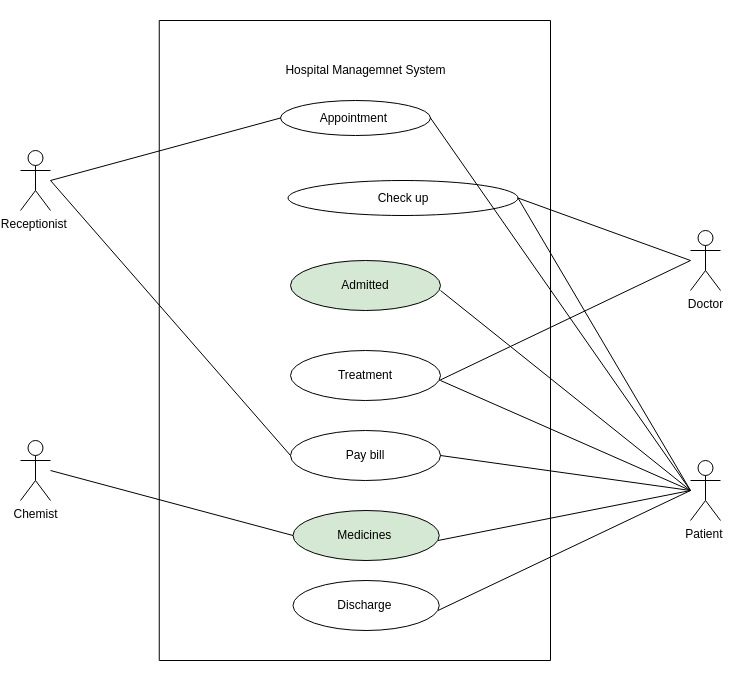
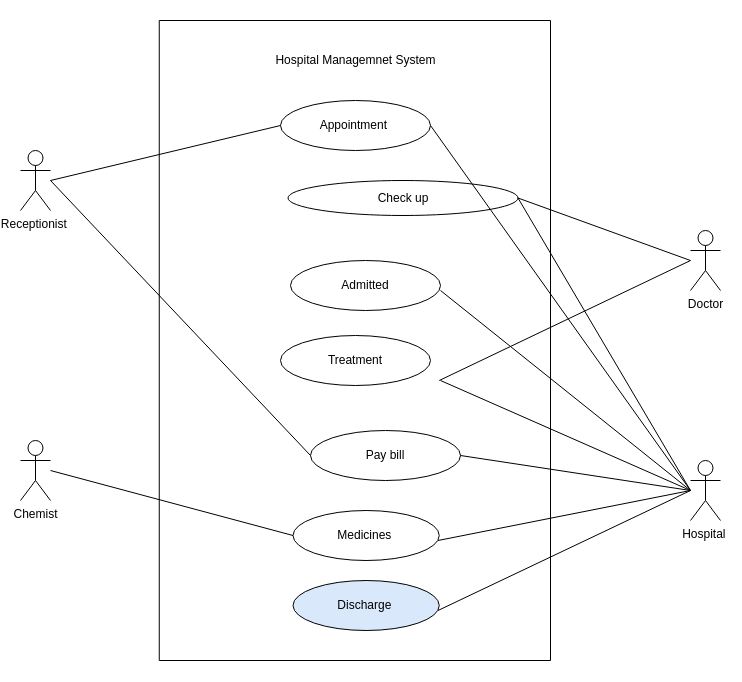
- <mxCell id="5" value="Hospital Managemnet System&lt;br&gt;" style="text;html=1;strokeColor=none;fillColor=none;align=center;verticalAlign=middle;whiteSpace=wrap;rounded=0;" vertex="1" parent="1"><mxGeometry x="282.5" y="50" width="165" height="40" as="geometry" /></mxCell>
+ <mxCell id="5" value="Hospital Managemnet System&lt;br&gt;" style="text;html=1;strokeColor=none;fillColor=none;align=center;verticalAlign=middle;whiteSpace=wrap;rounded=0;" vertex="1" parent="1"><mxGeometry x="272.5" y="40" width="165" height="40" as="geometry" /></mxCell>
- <mxCell id="6" value="Appointment&amp;nbsp;" style="ellipse;whiteSpace=wrap;html=1;" vertex="1" parent="1"><mxGeometry x="280" y="100" width="150" height="35" as="geometry" /></mxCell>
+ <mxCell id="6" value="Appointment&amp;nbsp;" style="ellipse;whiteSpace=wrap;html=1;" vertex="1" parent="1"><mxGeometry x="280" y="100" width="150" height="50" as="geometry" /></mxCell>
- <mxCell id="8" value="Admitted" style="ellipse;whiteSpace=wrap;html=1;fillColor=#d5e8d4;" vertex="1" parent="1"><mxGeometry x="290" y="260" width="150" height="50" as="geometry" /></mxCell>
+ <mxCell id="8" value="Admitted" style="ellipse;whiteSpace=wrap;html=1;" vertex="1" parent="1"><mxGeometry x="290" y="260" width="150" height="50" as="geometry" /></mxCell>
- <mxCell id="9" value="Treatment" style="ellipse;whiteSpace=wrap;html=1;" vertex="1" parent="1"><mxGeometry x="290" y="350" width="150" height="50" as="geometry" /></mxCell>
+ <mxCell id="9" value="Treatment" style="ellipse;whiteSpace=wrap;html=1;" vertex="1" parent="1"><mxGeometry x="280" y="335" width="150" height="50" as="geometry" /></mxCell>
- <mxCell id="11" value="Pay bill" style="ellipse;whiteSpace=wrap;html=1;" vertex="1" parent="10"><mxGeometry x="131.25" y="410" width="150" height="50" as="geometry" /></mxCell>
+ <mxCell id="11" value="Pay bill" style="ellipse;whiteSpace=wrap;html=1;" vertex="1" parent="10"><mxGeometry x="151.25" y="410" width="150" height="50" as="geometry" /></mxCell>
- <mxCell id="4" value="Patient&amp;nbsp;" style="shape=umlActor;verticalLabelPosition=bottom;verticalAlign=top;html=1;outlineConnect=0;" vertex="1" parent="1"><mxGeometry x="690" y="460" width="30" height="60" as="geometry" /></mxCell>
+ <mxCell id="4" value="Hospital&amp;nbsp;" style="shape=umlActor;verticalLabelPosition=bottom;verticalAlign=top;html=1;outlineConnect=0;" vertex="1" parent="1"><mxGeometry x="690" y="460" width="30" height="60" as="geometry" /></mxCell>
- <mxCell id="12" value="Medicines&amp;nbsp;" style="ellipse;whiteSpace=wrap;html=1;fillColor=#d5e8d4;" vertex="1" parent="10"><mxGeometry x="133.75" y="490" width="146.25" height="50" as="geometry" /></mxCell>
+ <mxCell id="12" value="Medicines&amp;nbsp;" style="ellipse;whiteSpace=wrap;html=1;" vertex="1" parent="10"><mxGeometry x="133.75" y="490" width="146.25" height="50" as="geometry" /></mxCell>
- <mxCell id="13" value="Discharge&amp;nbsp;" style="ellipse;whiteSpace=wrap;html=1;" vertex="1" parent="10"><mxGeometry x="133.75" y="560" width="146.25" height="50" as="geometry" /></mxCell>
+ <mxCell id="13" value="Discharge&amp;nbsp;" style="ellipse;whiteSpace=wrap;html=1;fillColor=#dae8fc;" vertex="1" parent="10"><mxGeometry x="133.75" y="560" width="146.25" height="50" as="geometry" /></mxCell>
